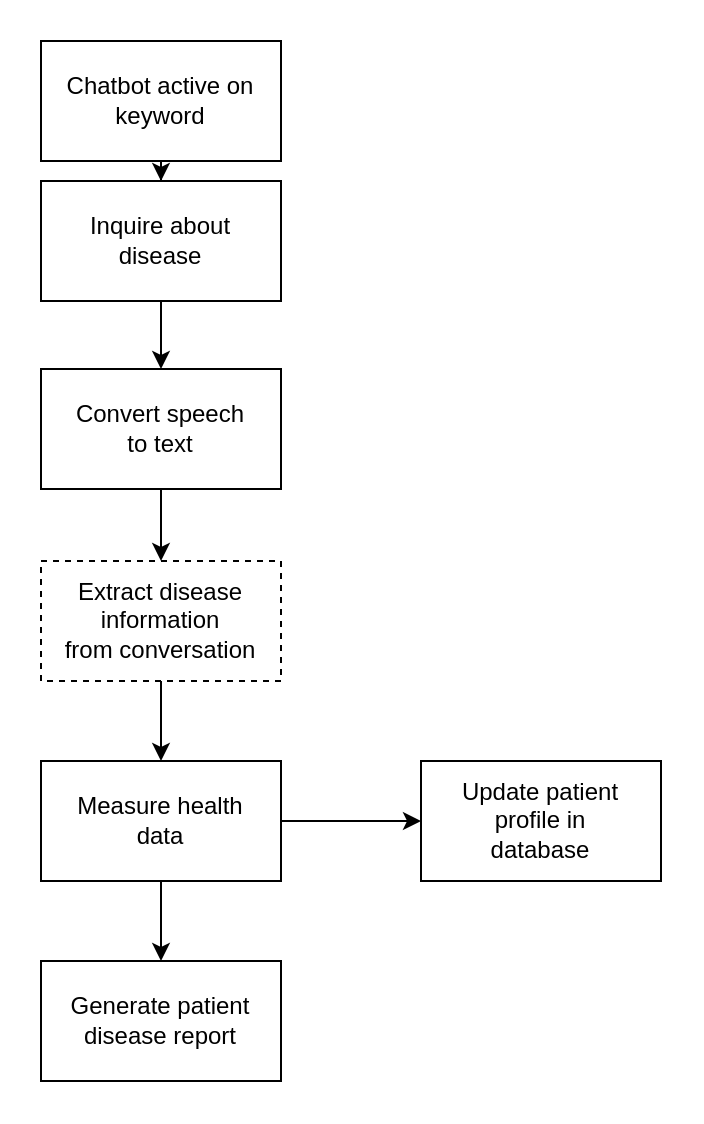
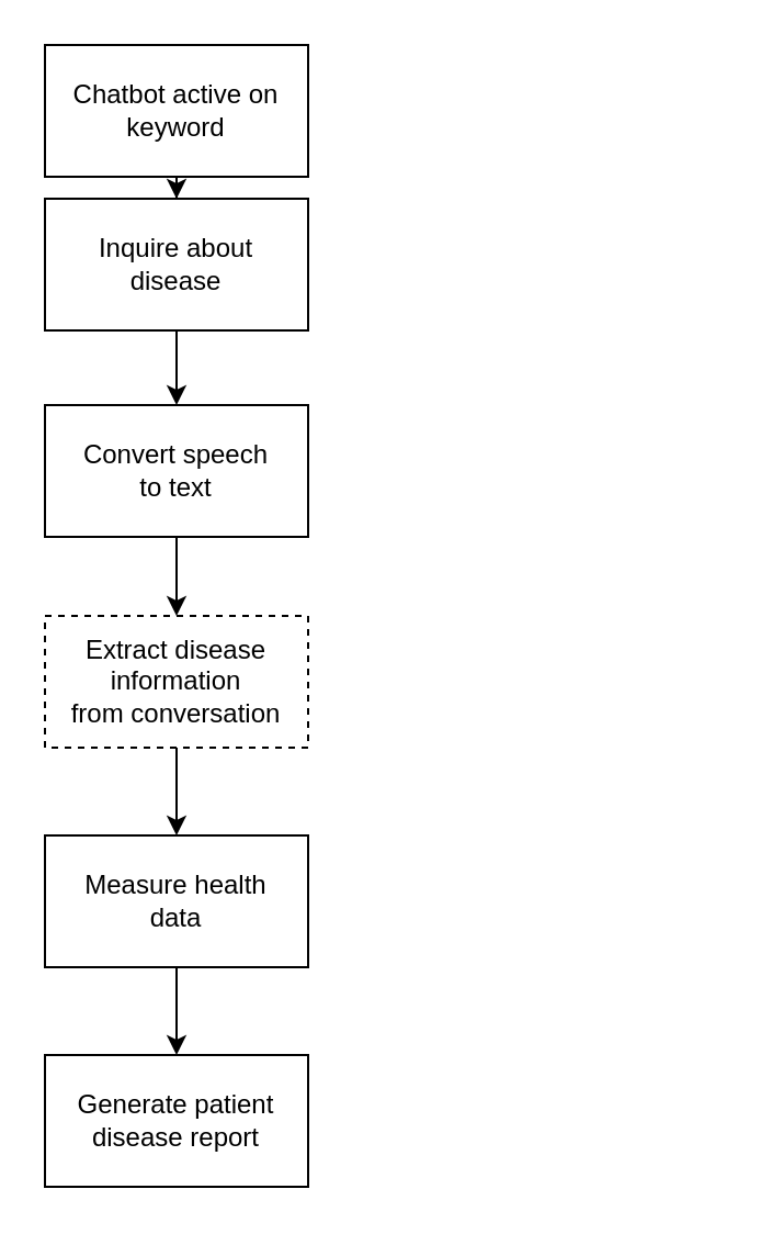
- <mxCell id="10" value="" style="edgeStyle=orthogonalEdgeStyle;rounded=0;orthogonalLoop=1;jettySize=auto;html=1;" parent="1" source="12" target="13" edge="1"><mxGeometry relative="1" as="geometry" /></mxCell>
- <mxCell id="13" value="Update patient&lt;br&gt;profile in &lt;br&gt;database" style="rounded=0;whiteSpace=wrap;html=1;" parent="1" vertex="1"><mxGeometry x="210" y="380" width="120" height="60" as="geometry" /></mxCell>
